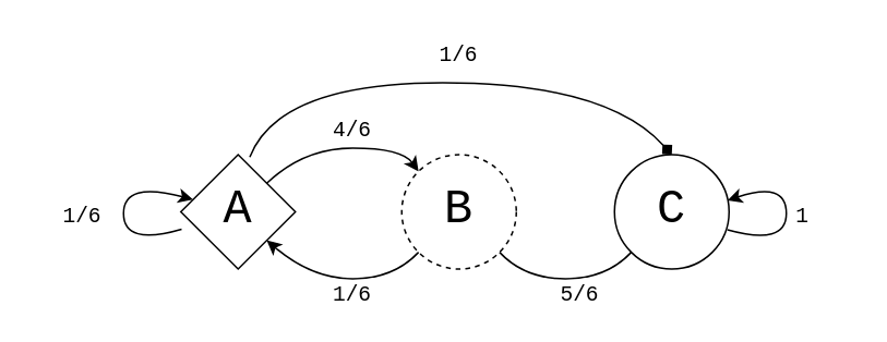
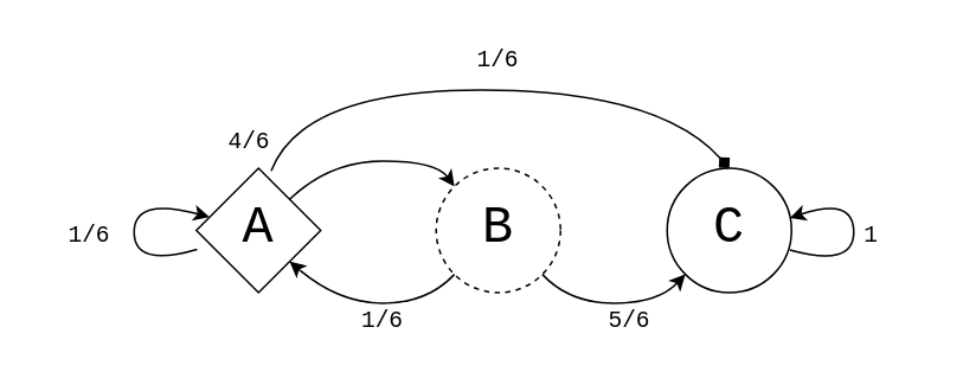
- <mxCell id="6" value="&lt;font style=&quot;font-size: 13px;&quot;&gt;4/6&lt;/font&gt;" style="text;html=1;strokeColor=none;fillColor=none;align=center;verticalAlign=middle;whiteSpace=wrap;rounded=0;fontFamily=Courier New;fontSize=29;" vertex="1" parent="1"><mxGeometry x="185" y="66" width="60" height="20" as="geometry" /></mxCell>
+ <mxCell id="6" value="&lt;font style=&quot;font-size: 13px;&quot;&gt;4/6&lt;/font&gt;" style="text;html=1;strokeColor=none;fillColor=none;align=center;verticalAlign=middle;whiteSpace=wrap;rounded=0;fontFamily=Courier New;fontSize=29;" vertex="1" parent="1"><mxGeometry x="110" y="66" width="60" height="20" as="geometry" /></mxCell>
- <mxCell id="13" value="" style="curved=1;endArrow=none;html=1;rounded=0;fontFamily=Courier New;fontSize=29;exitX=1;exitY=1;exitDx=0;exitDy=0;entryX=0;entryY=1;entryDx=0;entryDy=0;" edge="1" parent="1" target="4" source="3"><mxGeometry width="50" height="50" relative="1" as="geometry"><mxPoint x="299.499" y="100.251" as="sourcePoint" /><mxPoint x="385.001" y="100.251" as="targetPoint" /><Array as="points"><mxPoint x="320" y="170" /><mxPoint x="370" y="170" /></Array></mxGeometry></mxCell>
+ <mxCell id="13" value="" style="curved=1;endArrow=classic;html=1;rounded=0;fontFamily=Courier New;fontSize=29;exitX=1;exitY=1;exitDx=0;exitDy=0;entryX=0;entryY=1;entryDx=0;entryDy=0;" edge="1" parent="1" target="4" source="3"><mxGeometry width="50" height="50" relative="1" as="geometry"><mxPoint x="299.499" y="100.251" as="sourcePoint" /><mxPoint x="385.001" y="100.251" as="targetPoint" /><Array as="points"><mxPoint x="320" y="170" /><mxPoint x="370" y="170" /></Array></mxGeometry></mxCell>
